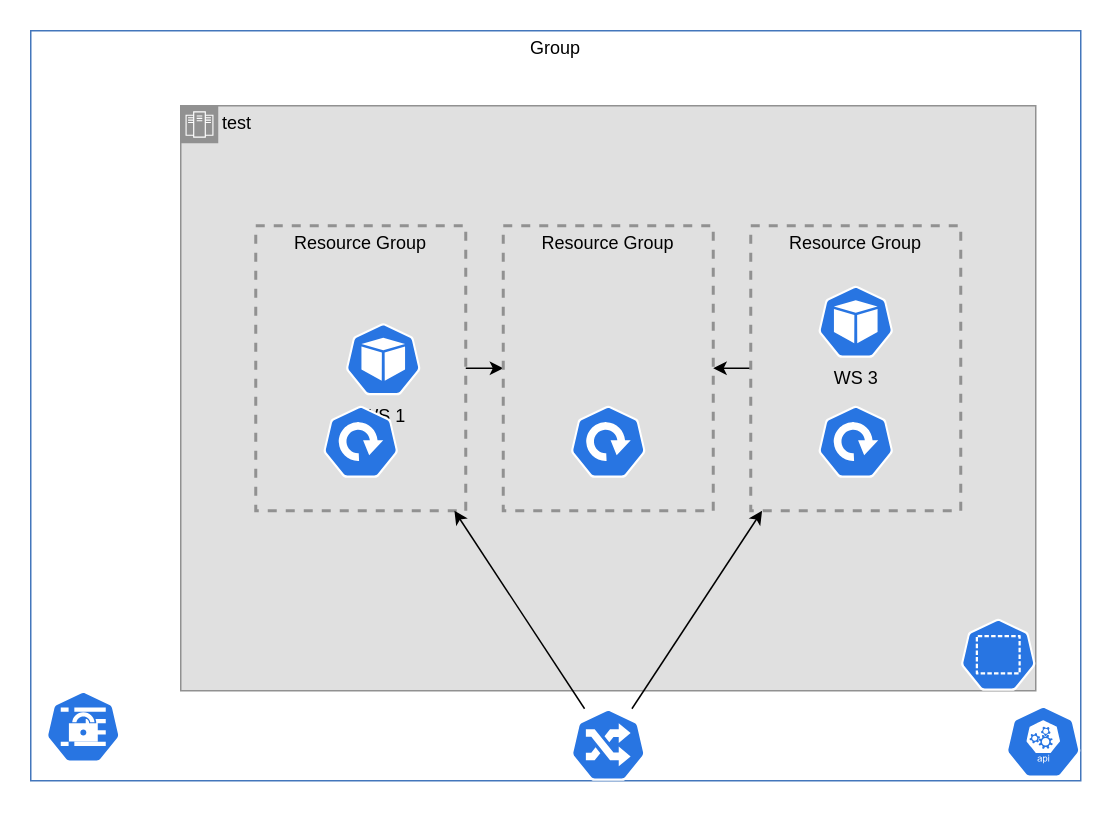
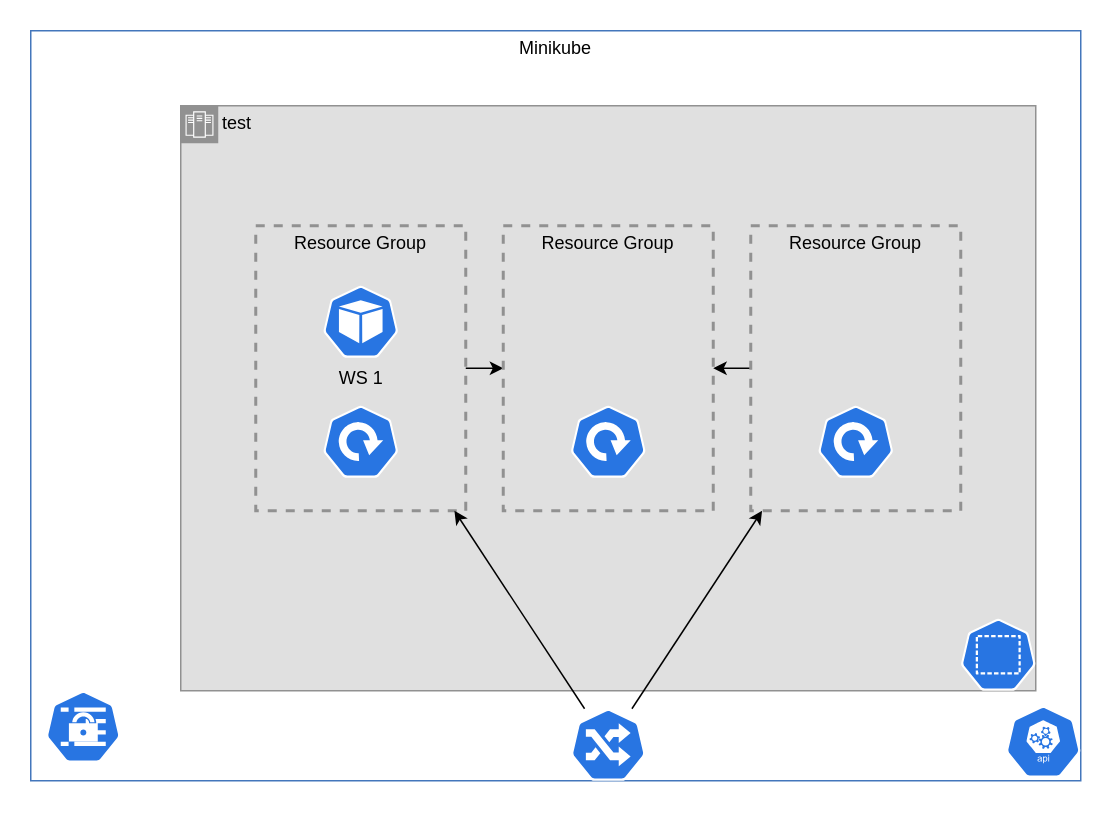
- <mxCell id="2" value="Group" style="fontStyle=0;verticalAlign=top;align=center;spacingTop=-2;fillColor=none;rounded=0;whiteSpace=wrap;html=1;strokeColor=#4376BB;strokeWidth=1;dashed=0;container=1;collapsible=0;expand=0;recursiveResize=0;" vertex="1" parent="1"><mxGeometry x="20" y="20" width="700" height="500" as="geometry" /></mxCell>
+ <mxCell id="2" value="Minikube" style="fontStyle=0;verticalAlign=top;align=center;spacingTop=-2;fillColor=none;rounded=0;whiteSpace=wrap;html=1;strokeColor=#4376BB;strokeWidth=1;dashed=0;container=1;collapsible=0;expand=0;recursiveResize=0;" vertex="1" parent="1"><mxGeometry x="20" y="20" width="700" height="500" as="geometry" /></mxCell>
- <mxCell id="14" value="WS 3" style="html=1;dashed=0;whitespace=wrap;fillColor=#2875E2;strokeColor=#ffffff;points=[[0.005,0.63,0],[0.1,0.2,0],[0.9,0.2,0],[0.5,0,0],[0.995,0.63,0],[0.72,0.99,0],[0.5,1,0],[0.28,0.99,0]];shape=mxgraph.kubernetes.icon;prIcon=pod;verticalAlign=top;labelPosition=center;verticalLabelPosition=bottom;align=center;" vertex="1" parent="13"><mxGeometry x="45" y="40" width="50" height="48" as="geometry" /></mxCell>
- <mxCell id="8" value="WS 1" style="html=1;dashed=0;whitespace=wrap;fillColor=#2875E2;strokeColor=#ffffff;points=[[0.005,0.63,0],[0.1,0.2,0],[0.9,0.2,0],[0.5,0,0],[0.995,0.63,0],[0.72,0.99,0],[0.5,1,0],[0.28,0.99,0]];shape=mxgraph.kubernetes.icon;prIcon=pod;verticalAlign=top;labelPosition=center;verticalLabelPosition=bottom;align=center;" vertex="1" parent="7"><mxGeometry x="60" y="65" width="50" height="48" as="geometry" /></mxCell>
+ <mxCell id="8" value="WS 1" style="html=1;dashed=0;whitespace=wrap;fillColor=#2875E2;strokeColor=#ffffff;points=[[0.005,0.63,0],[0.1,0.2,0],[0.9,0.2,0],[0.5,0,0],[0.995,0.63,0],[0.72,0.99,0],[0.5,1,0],[0.28,0.99,0]];shape=mxgraph.kubernetes.icon;prIcon=pod;verticalAlign=top;labelPosition=center;verticalLabelPosition=bottom;align=center;" vertex="1" parent="7"><mxGeometry x="45" y="40" width="50" height="48" as="geometry" /></mxCell>
